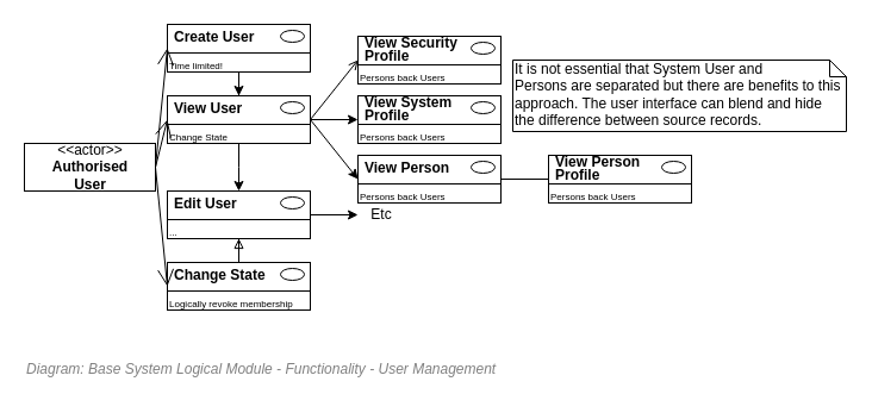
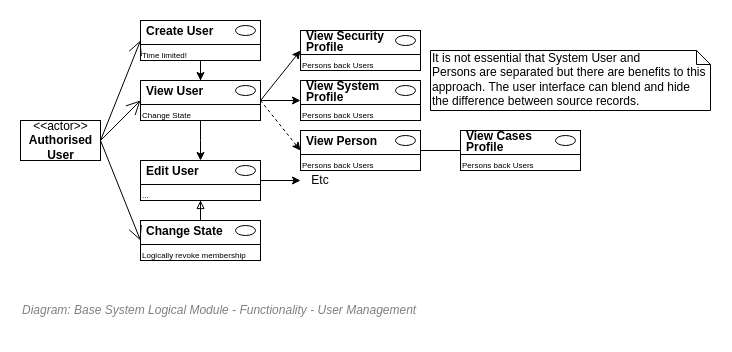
- <mxCell id="41" style="edgeStyle=none;rounded=0;orthogonalLoop=1;jettySize=auto;html=1;entryX=0;entryY=1;entryDx=0;entryDy=0;exitX=1;exitY=1;exitDx=0;exitDy=0;endArrow=open;" edge="1" parent="1" source="10" target="37"><mxGeometry relative="1" as="geometry" /></mxCell>
+ <mxCell id="41" style="edgeStyle=none;rounded=0;orthogonalLoop=1;jettySize=auto;html=1;entryX=0;entryY=1;entryDx=0;entryDy=0;exitX=1;exitY=1;exitDx=0;exitDy=0;" edge="1" parent="1" source="10" target="37"><mxGeometry relative="1" as="geometry" /></mxCell>
- <mxCell id="35" style="edgeStyle=none;rounded=0;orthogonalLoop=1;jettySize=auto;html=1;exitX=1;exitY=1;exitDx=0;exitDy=0;entryX=0;entryY=1;entryDx=0;entryDy=0;" edge="1" parent="1" source="10" target="30"><mxGeometry relative="1" as="geometry" /></mxCell>
+ <mxCell id="35" style="edgeStyle=none;rounded=0;orthogonalLoop=1;jettySize=auto;html=1;exitX=1;exitY=1;exitDx=0;exitDy=0;entryX=0;entryY=1;entryDx=0;entryDy=0;dashed=1;" edge="1" parent="1" source="10" target="30"><mxGeometry relative="1" as="geometry" /></mxCell>
- <mxCell id="2" value="&amp;lt;&amp;lt;actor&amp;gt;&amp;gt;&lt;br&gt;&lt;b&gt;Authorised&lt;br&gt;User&lt;br&gt;&lt;/b&gt;" style="text;html=1;align=center;verticalAlign=middle;dashed=0;fillColor=#ffffff;strokeColor=#000000;" vertex="1" parent="1"><mxGeometry x="20" y="120" width="110" height="40" as="geometry" /></mxCell>
+ <mxCell id="2" value="&amp;lt;&amp;lt;actor&amp;gt;&amp;gt;&lt;br&gt;&lt;b&gt;Authorised&lt;br&gt;User&lt;br&gt;&lt;/b&gt;" style="text;html=1;align=center;verticalAlign=middle;dashed=0;fillColor=#ffffff;strokeColor=#000000;" vertex="1" parent="1"><mxGeometry x="20" y="120" width="80" height="40" as="geometry" /></mxCell>
- <mxCell id="49" value="&lt;p style=&quot;line-height: 0.9;&quot;&gt;View Person&lt;br&gt;Profile&lt;/p&gt;" style="html=1;align=left;spacingLeft=4;verticalAlign=middle;strokeColor=none;fillColor=none;fontStyle=1;spacingTop=2;" vertex="1" parent="48"><mxGeometry width="120" height="20" as="geometry" /></mxCell>
+ <mxCell id="49" value="&lt;p style=&quot;line-height: 0.9;&quot;&gt;View Cases&lt;br&gt;Profile&lt;/p&gt;" style="html=1;align=left;spacingLeft=4;verticalAlign=middle;strokeColor=none;fillColor=none;fontStyle=1;spacingTop=2;" vertex="1" parent="48"><mxGeometry width="120" height="20" as="geometry" /></mxCell>
